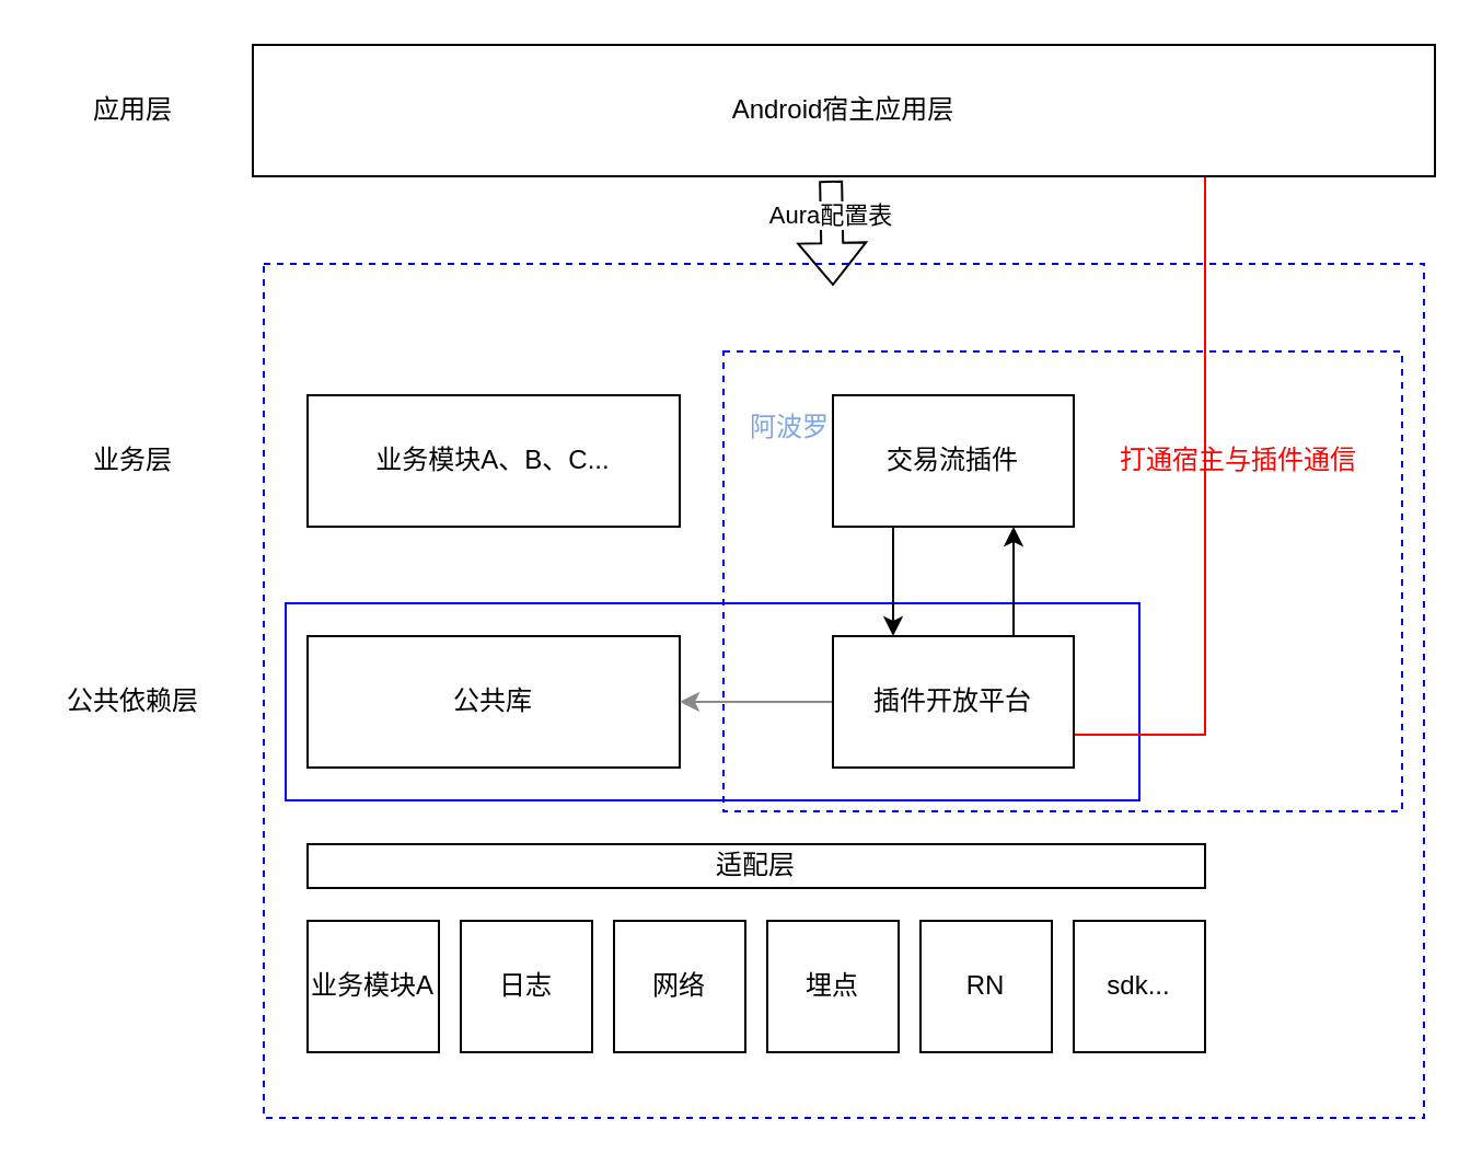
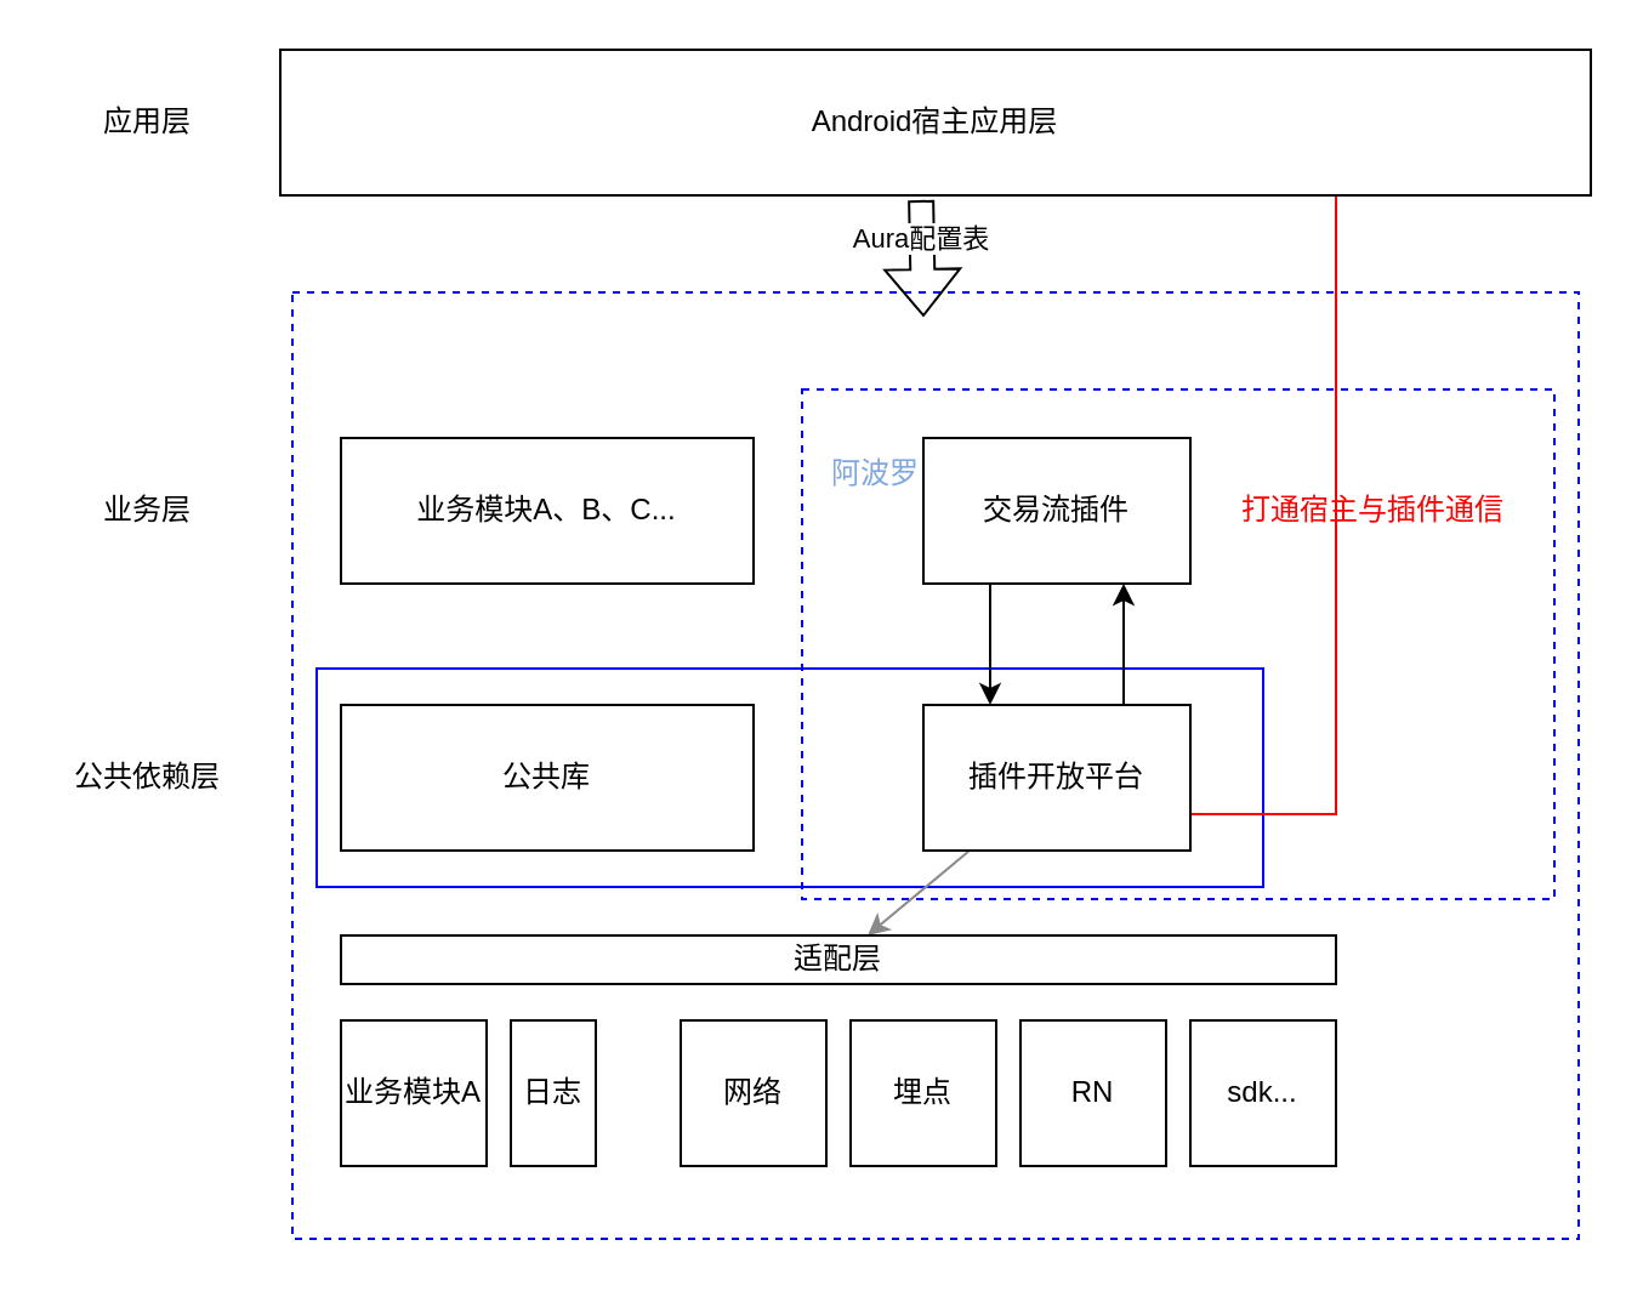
- <mxCell id="11" value="" style="edgeStyle=none;rounded=0;orthogonalLoop=1;jettySize=auto;html=1;strokeColor=#8A8A8A;" edge="1" parent="1" source="12" target="8"><mxGeometry relative="1" as="geometry" /></mxCell>
+ <mxCell id="11" value="" style="edgeStyle=none;rounded=0;orthogonalLoop=1;jettySize=auto;html=1;strokeColor=#8A8A8A;" edge="1" parent="1" source="12" target="24"><mxGeometry relative="1" as="geometry" /></mxCell>
- <mxCell id="22" value="日志" style="rounded=0;whiteSpace=wrap;html=1;" vertex="1" parent="1"><mxGeometry x="210" y="420" width="60" height="60" as="geometry" /></mxCell>
+ <mxCell id="22" value="日志" style="rounded=0;whiteSpace=wrap;html=1;" vertex="1" parent="1"><mxGeometry x="210" y="420" width="35" height="60" as="geometry" /></mxCell>
